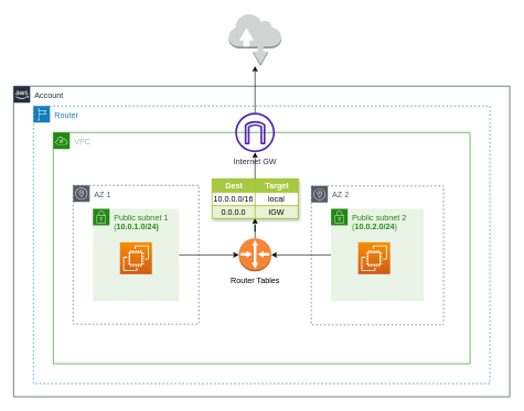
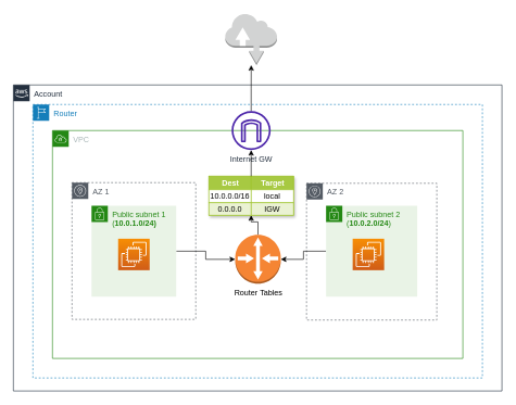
- <mxCell id="9" value="Router Tables" style="outlineConnect=0;dashed=0;verticalLabelPosition=bottom;verticalAlign=top;align=center;html=1;shape=mxgraph.aws3.router;fillColor=#F58534;gradientColor=none;" vertex="1" parent="5"><mxGeometry x="280.5" y="160.31" width="49" height="50" as="geometry" /></mxCell>
+ <mxCell id="9" value="Router Tables" style="outlineConnect=0;dashed=0;verticalLabelPosition=bottom;verticalAlign=top;align=center;html=1;shape=mxgraph.aws3.router;fillColor=#F58534;gradientColor=none;" vertex="1" parent="5"><mxGeometry x="280.5" y="160.31" width="70" height="75" as="geometry" /></mxCell>
